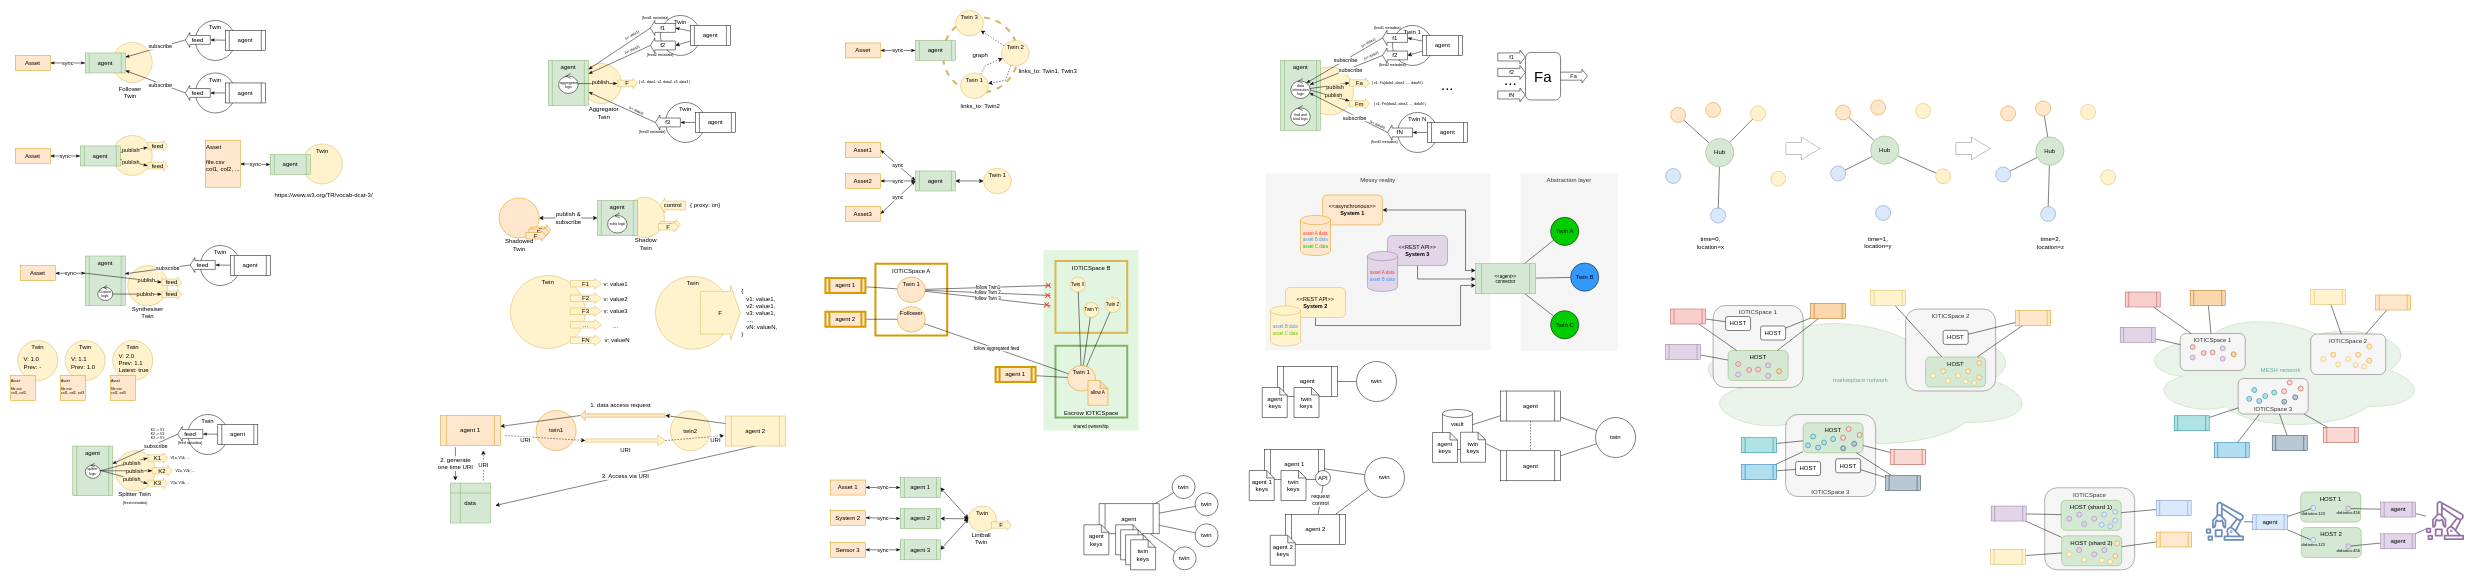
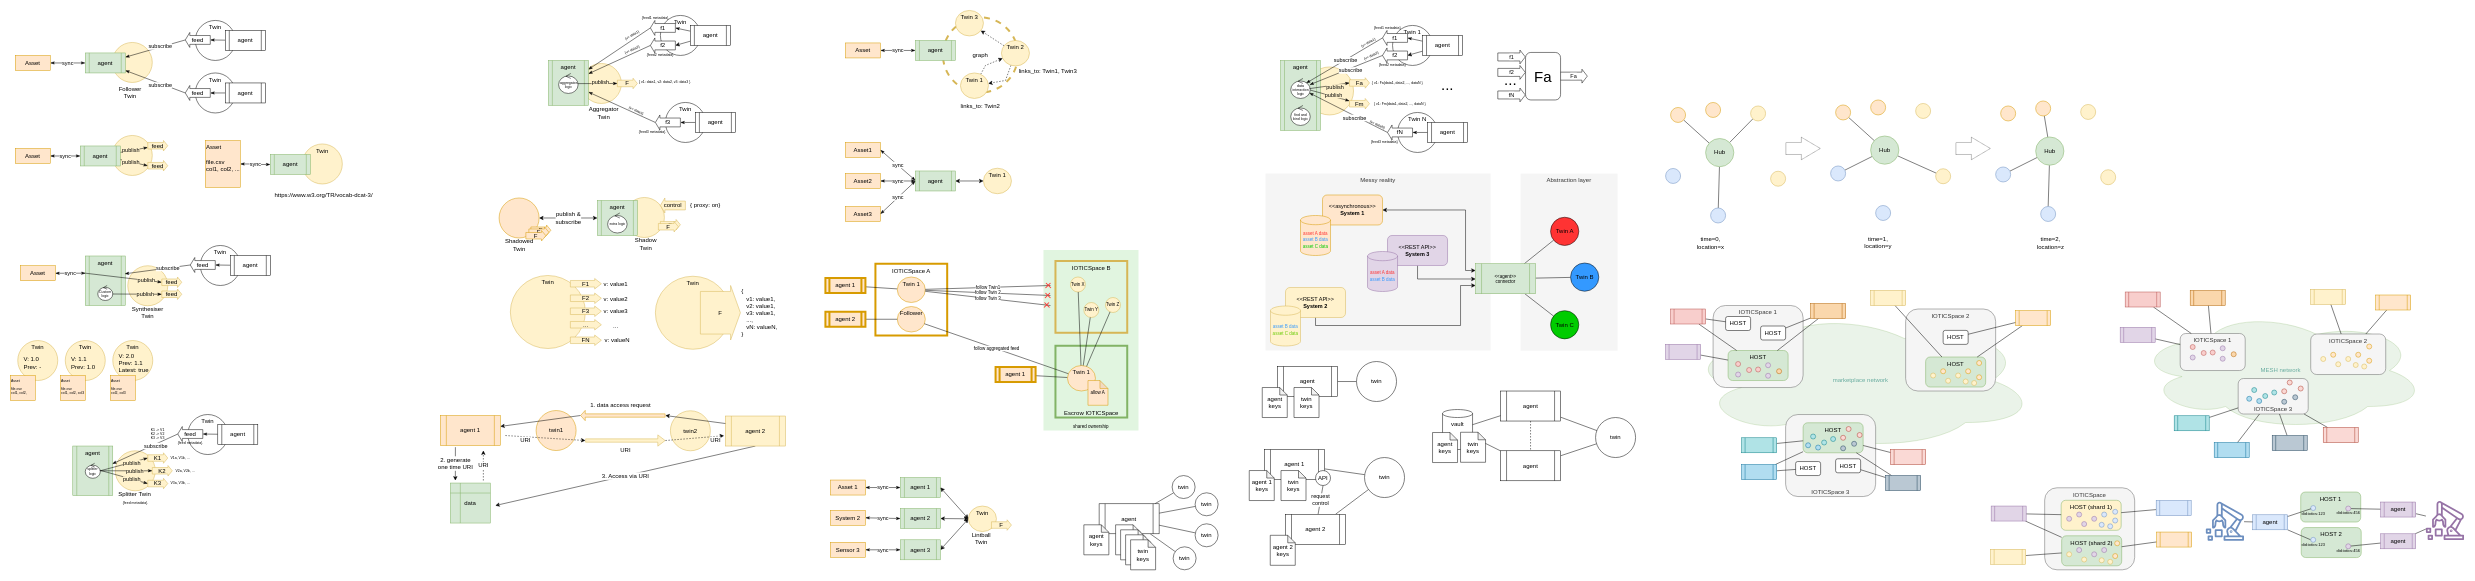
- <mxCell id="251" value="&lt;font color=&quot;#000000&quot; style=&quot;font-size: 12px&quot;&gt;Twin A&lt;/font&gt;" style="ellipse;whiteSpace=wrap;html=1;aspect=fixed;fontSize=9;fontColor=#66CC00;fillColor=#00cc00;" parent="1" vertex="1"><mxGeometry x="3100" y="433.5" width="56.5" height="56.5" as="geometry" /></mxCell>
+ <mxCell id="251" value="&lt;font color=&quot;#000000&quot; style=&quot;font-size: 12px&quot;&gt;Twin A&lt;/font&gt;" style="ellipse;whiteSpace=wrap;html=1;aspect=fixed;fontSize=9;fontColor=#66CC00;fillColor=#FF3333;" parent="1" vertex="1"><mxGeometry x="3100" y="433.5" width="56.5" height="56.5" as="geometry" /></mxCell>
- <mxCell id="454" value="HOST (shard 1)" style="rounded=1;whiteSpace=wrap;html=1;verticalAlign=top;fillColor=#d5e8d4;strokeColor=#82b366;" parent="1" vertex="1"><mxGeometry x="4121" y="999.5" width="120" height="60" as="geometry" /></mxCell>
+ <mxCell id="454" value="HOST (shard 1)" style="rounded=1;whiteSpace=wrap;html=1;verticalAlign=top;fillColor=#fff2cc;strokeColor=#82b366;" parent="1" vertex="1"><mxGeometry x="4121" y="999.5" width="120" height="60" as="geometry" /></mxCell>
